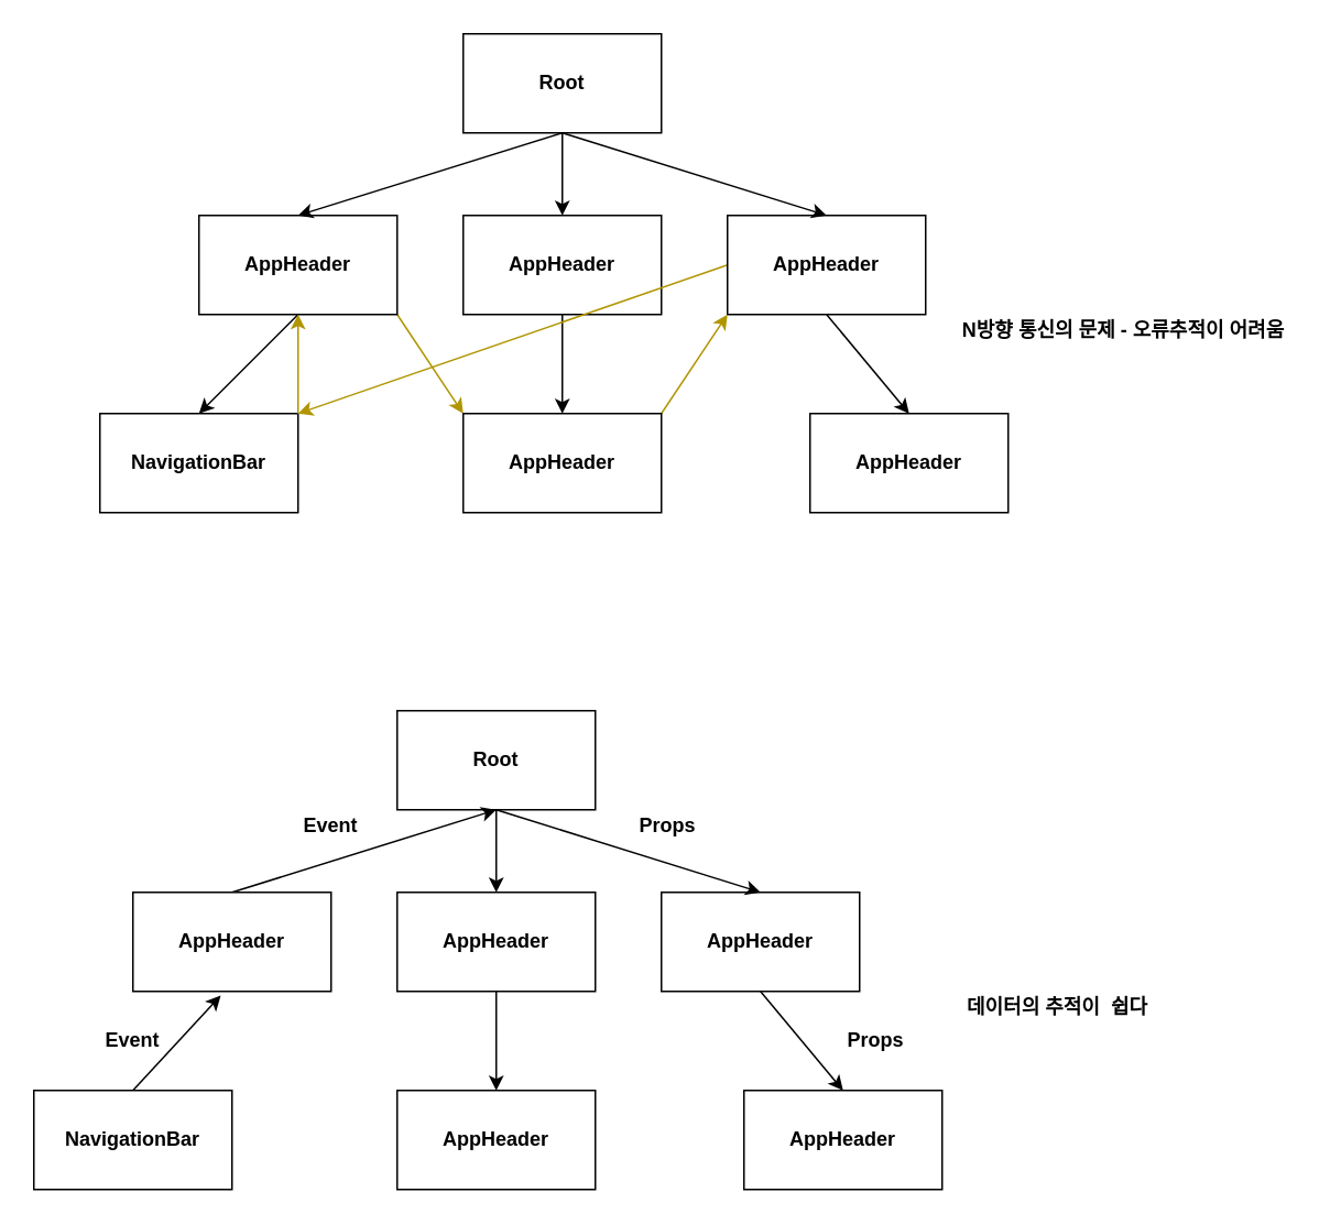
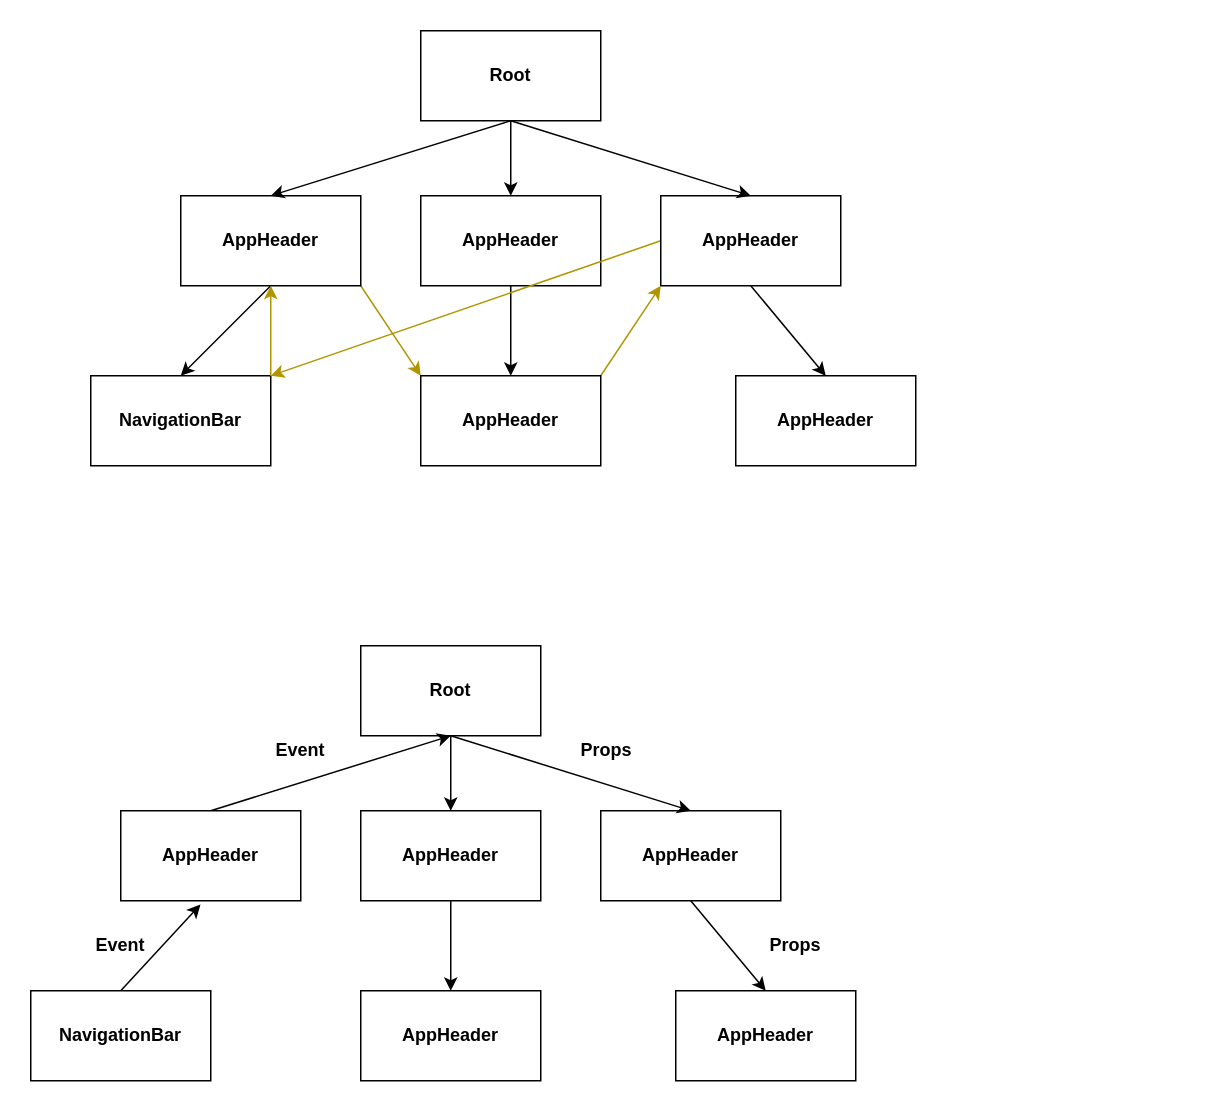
- <mxCell id="19" value="N방향 통신의 문제 - 오류추적이 어려움" style="text;html=1;strokeColor=none;fillColor=none;align=center;verticalAlign=middle;whiteSpace=wrap;rounded=0;fontStyle=1" parent="1" vertex="1"><mxGeometry x="570" y="190" width="220" height="20" as="geometry" /></mxCell>
- <mxCell id="33" value="데이터의 추적이&amp;nbsp; 쉽다" style="text;html=1;strokeColor=none;fillColor=none;align=center;verticalAlign=middle;whiteSpace=wrap;rounded=0;fontStyle=1" parent="1" vertex="1"><mxGeometry x="530" y="600" width="220" height="20" as="geometry" /></mxCell>
